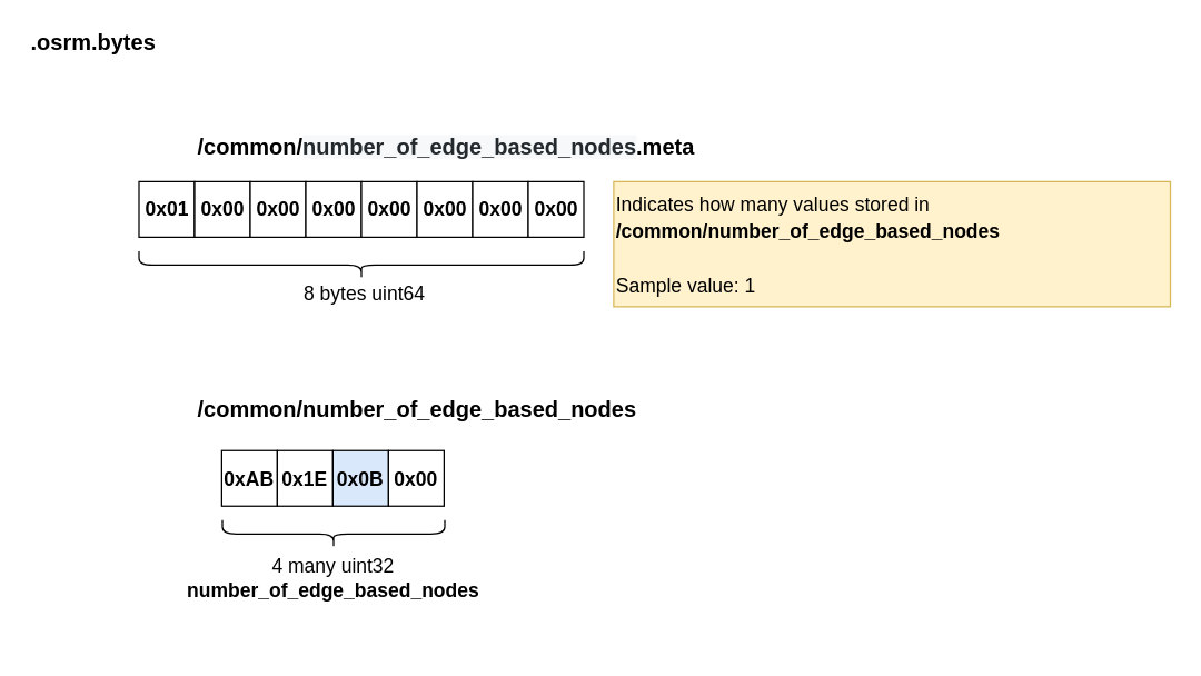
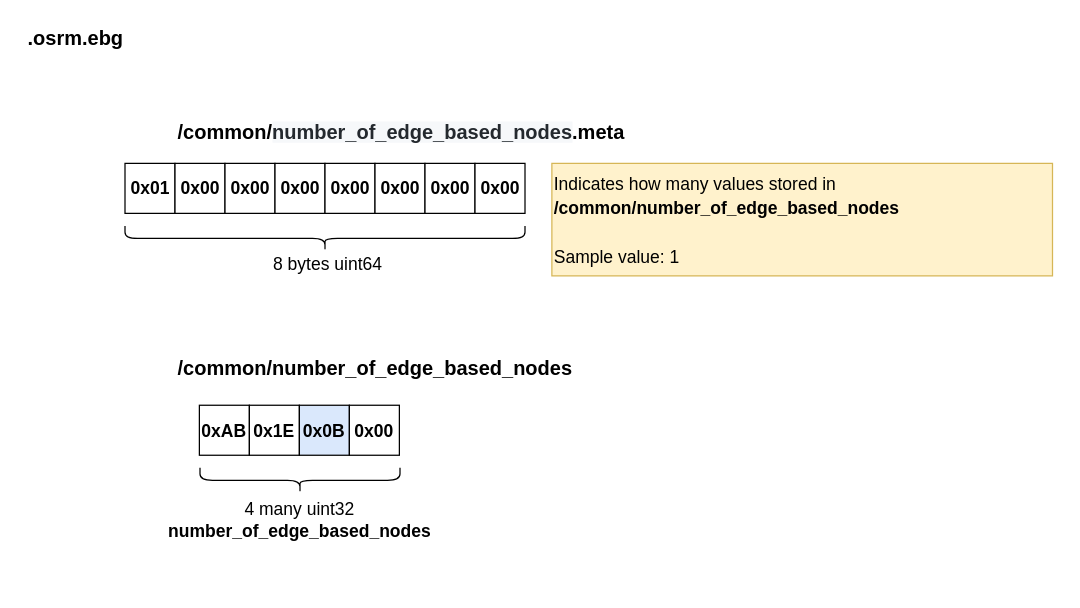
- <mxCell id="12" value=".osrm.bytes" style="text;html=1;strokeColor=none;fillColor=none;align=left;verticalAlign=middle;whiteSpace=wrap;rounded=0;fontSize=16;fontStyle=1" parent="1" vertex="1"><mxGeometry x="20" y="20" width="245" height="20" as="geometry" /></mxCell>
+ <mxCell id="12" value=".osrm.ebg" style="text;html=1;strokeColor=none;fillColor=none;align=left;verticalAlign=middle;whiteSpace=wrap;rounded=0;fontSize=16;fontStyle=1" parent="1" vertex="1"><mxGeometry x="20" y="20" width="245" height="20" as="geometry" /></mxCell>
